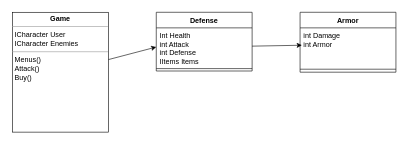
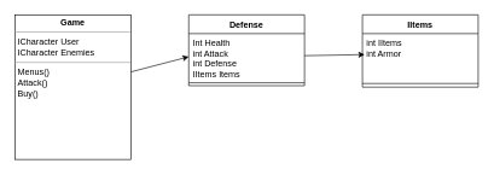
- <mxCell id="8" value="Armor" style="swimlane;fontStyle=1;align=center;verticalAlign=top;childLayout=stackLayout;horizontal=1;startSize=26;horizontalStack=0;resizeParent=1;resizeParentMax=0;resizeLast=0;collapsible=1;marginBottom=0;" vertex="1" parent="1"><mxGeometry x="500" y="20" width="160" height="100" as="geometry" /></mxCell>
+ <mxCell id="8" value="IItems" style="swimlane;fontStyle=1;align=center;verticalAlign=top;childLayout=stackLayout;horizontal=1;startSize=26;horizontalStack=0;resizeParent=1;resizeParentMax=0;resizeLast=0;collapsible=1;marginBottom=0;" vertex="1" parent="1"><mxGeometry x="500" y="20" width="160" height="100" as="geometry" /></mxCell>
- <mxCell id="9" value="int Damage&#10;int Armor" style="text;strokeColor=none;fillColor=none;align=left;verticalAlign=top;spacingLeft=4;spacingRight=4;overflow=hidden;rotatable=0;points=[[0,0.5],[1,0.5]];portConstraint=eastwest;" vertex="1" parent="8"><mxGeometry y="26" width="160" height="64" as="geometry" /></mxCell>
+ <mxCell id="9" value="int IItems&#10;int Armor" style="text;strokeColor=none;fillColor=none;align=left;verticalAlign=top;spacingLeft=4;spacingRight=4;overflow=hidden;rotatable=0;points=[[0,0.5],[1,0.5]];portConstraint=eastwest;" vertex="1" parent="8"><mxGeometry y="26" width="160" height="64" as="geometry" /></mxCell>
